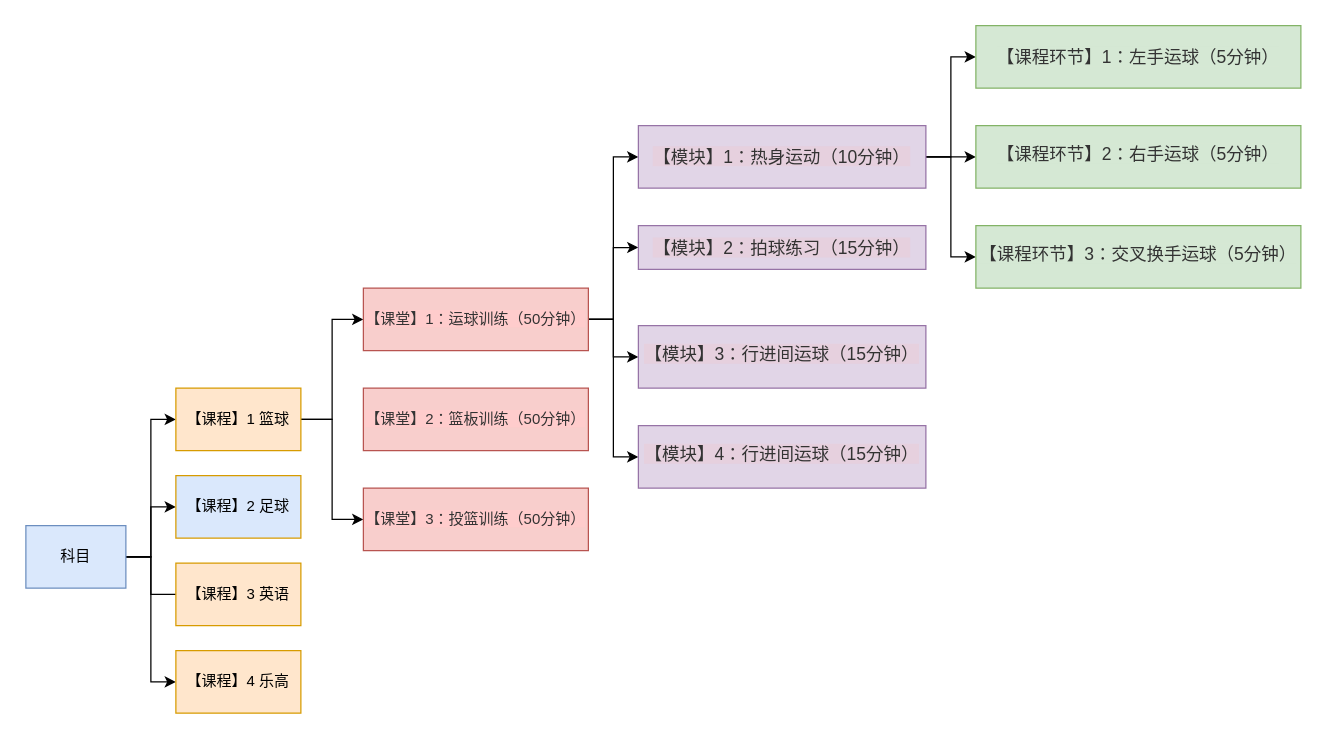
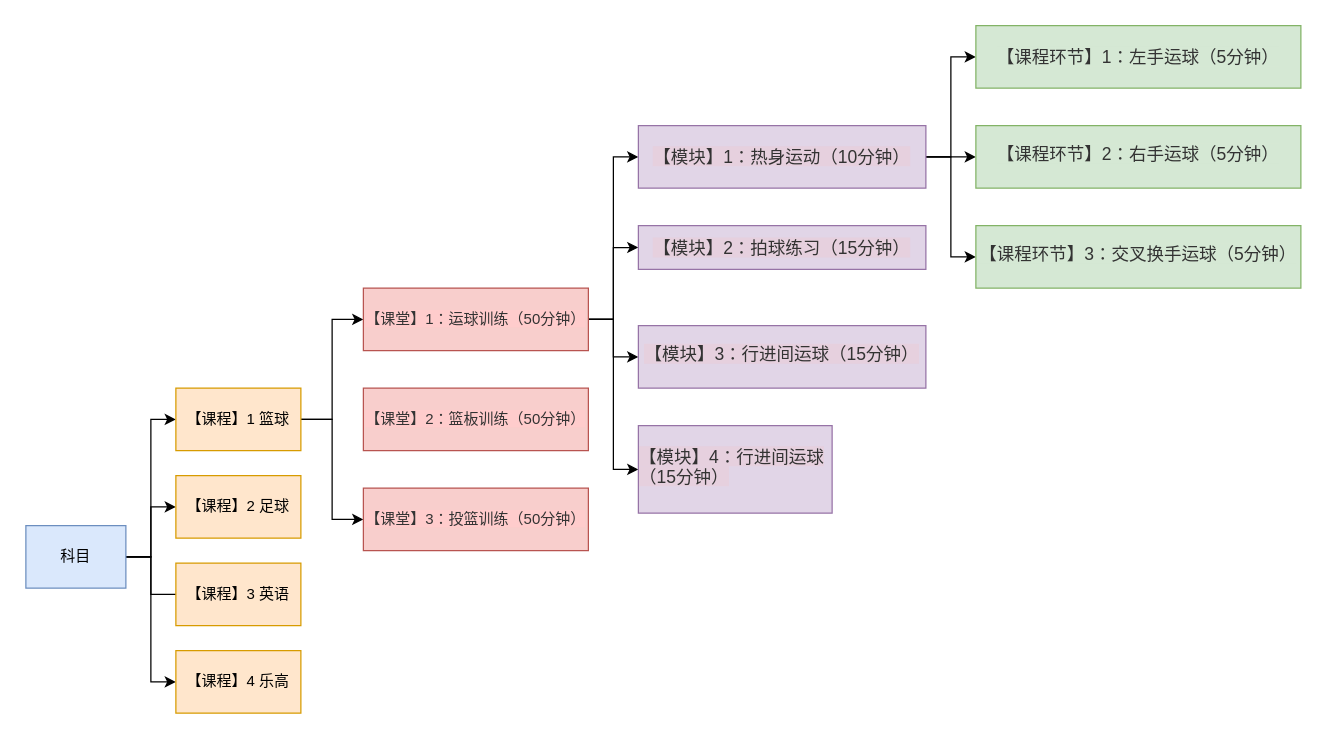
- <mxCell id="26" value="&lt;p style=&quot;margin: 10px 0px 0px ; padding: 0px ; color: rgb(51 , 51 , 51) ; font-family: &amp;#34;arial&amp;#34; , sans-serif ; font-size: 14px ; text-align: left&quot;&gt;&lt;span style=&quot;background-color: rgb(230 , 208 , 222)&quot;&gt;【模块】4：行进间运球（15分钟）&lt;/span&gt;&lt;/p&gt;&lt;div&gt;&lt;br&gt;&lt;/div&gt;" style="rounded=0;whiteSpace=wrap;html=1;fillColor=#e1d5e7;strokeColor=#9673a6;" vertex="1" parent="1"><mxGeometry x="510" y="340" width="230" height="50" as="geometry" /></mxCell>
+ <mxCell id="26" value="&lt;p style=&quot;margin: 10px 0px 0px ; padding: 0px ; color: rgb(51 , 51 , 51) ; font-family: &amp;#34;arial&amp;#34; , sans-serif ; font-size: 14px ; text-align: left&quot;&gt;&lt;span style=&quot;background-color: rgb(230 , 208 , 222)&quot;&gt;【模块】4：行进间运球（15分钟）&lt;/span&gt;&lt;/p&gt;&lt;div&gt;&lt;br&gt;&lt;/div&gt;" style="rounded=0;whiteSpace=wrap;html=1;fillColor=#e1d5e7;strokeColor=#9673a6;" vertex="1" parent="1"><mxGeometry x="510" y="340" width="155" height="70" as="geometry" /></mxCell>
- <mxCell id="10" value="【课程】2 足球" style="rounded=0;whiteSpace=wrap;html=1;fillColor=#dae8fc;strokeColor=#d79b00;" vertex="1" parent="1"><mxGeometry x="140" y="380" width="100" height="50" as="geometry" /></mxCell>
+ <mxCell id="10" value="【课程】2 足球" style="rounded=0;whiteSpace=wrap;html=1;fillColor=#ffe6cc;strokeColor=#d79b00;" vertex="1" parent="1"><mxGeometry x="140" y="380" width="100" height="50" as="geometry" /></mxCell>
